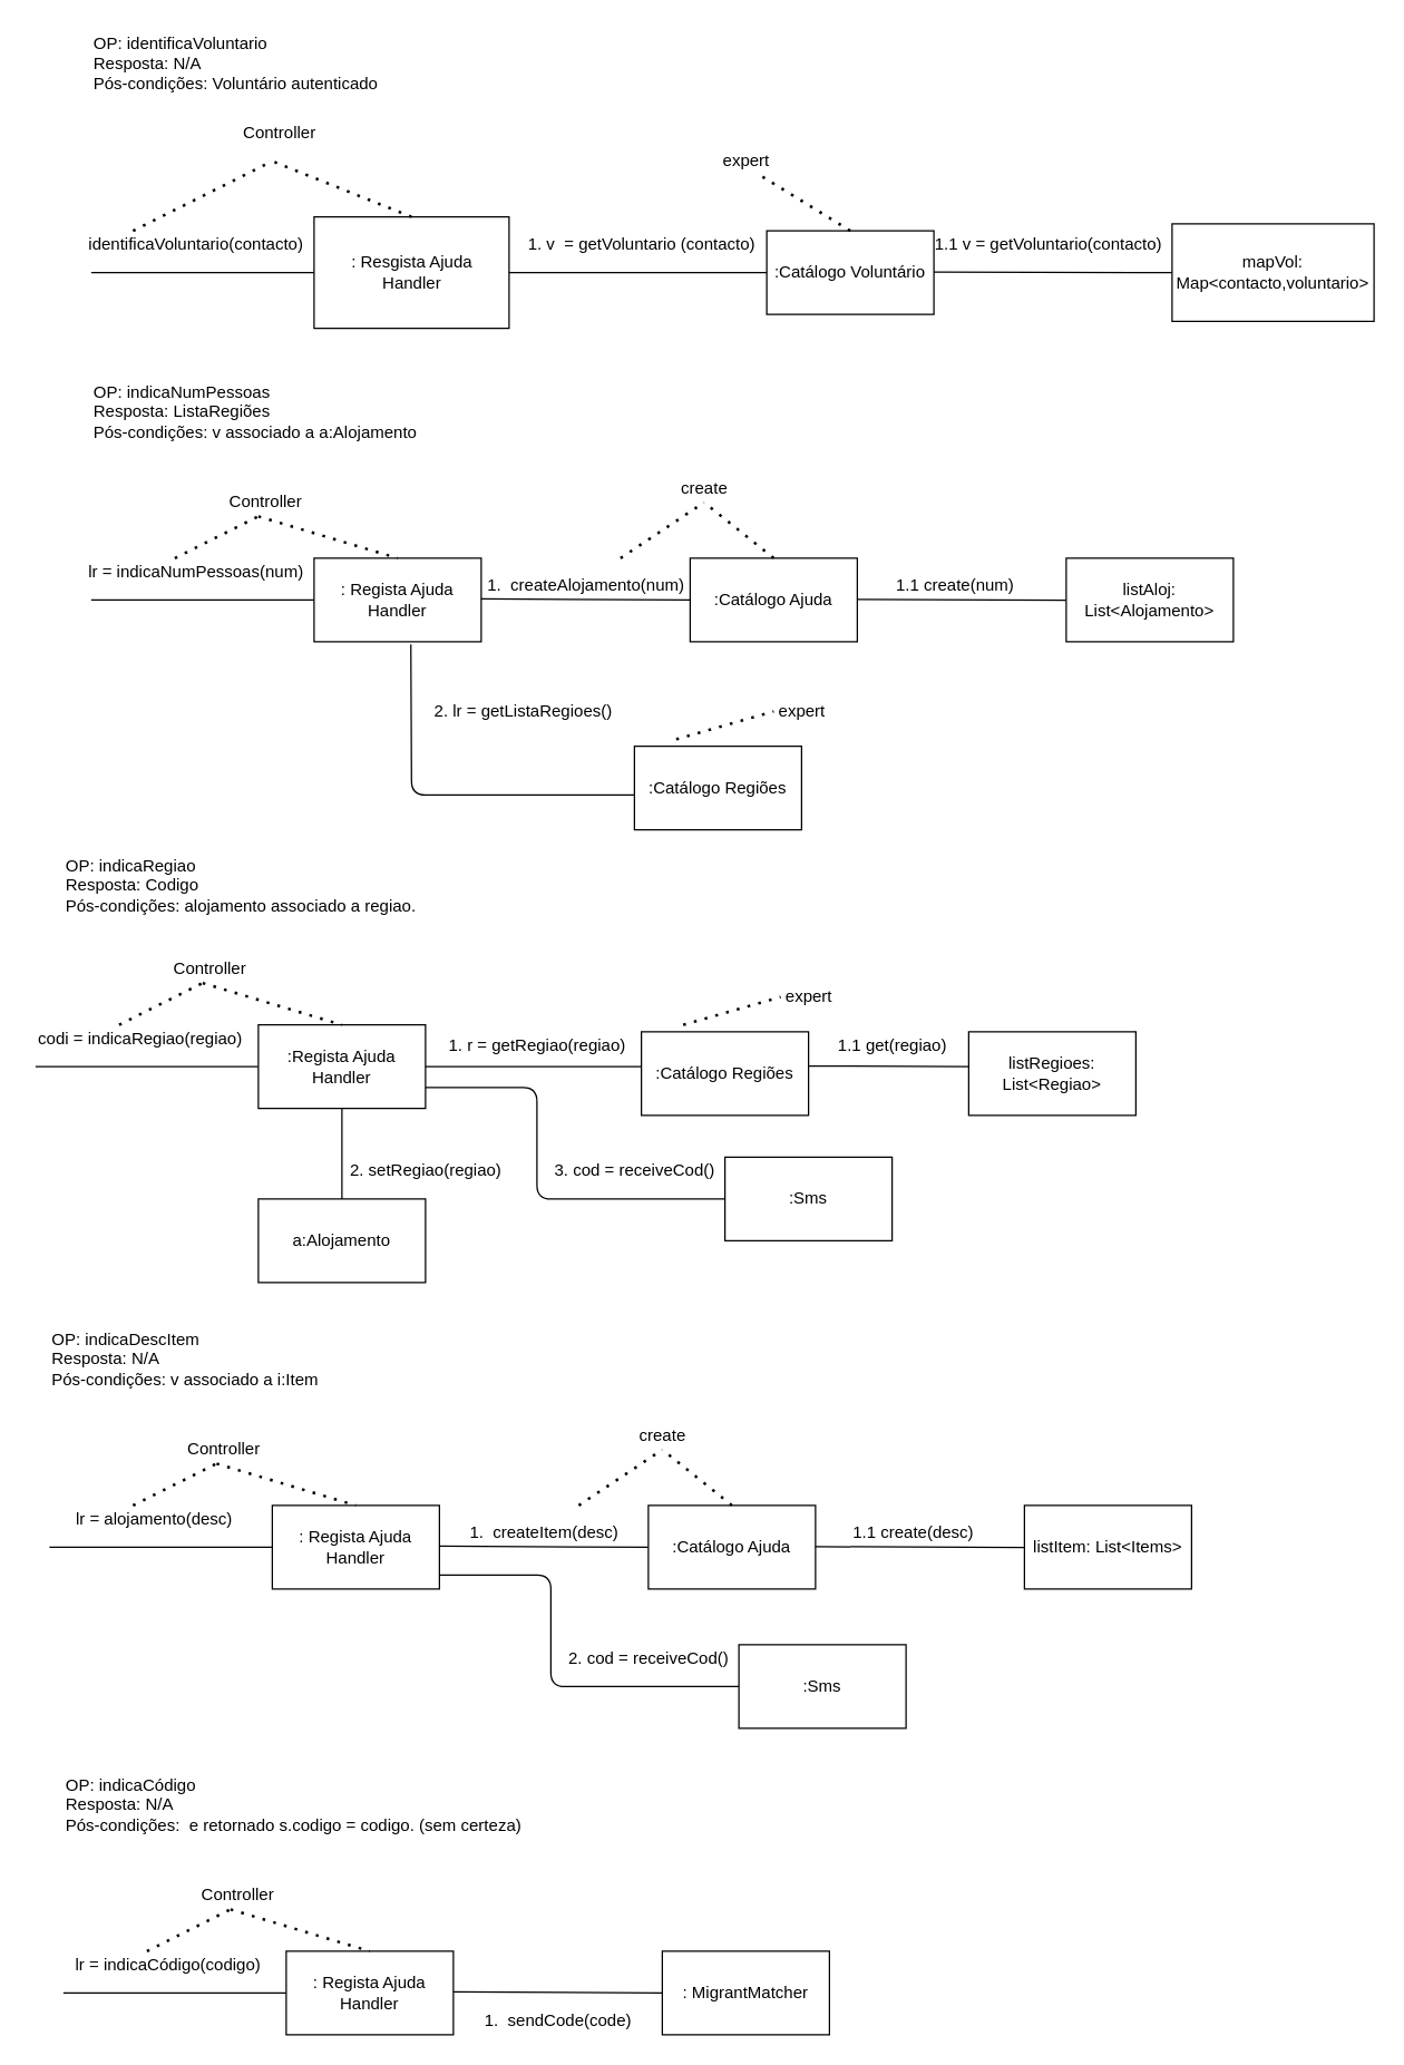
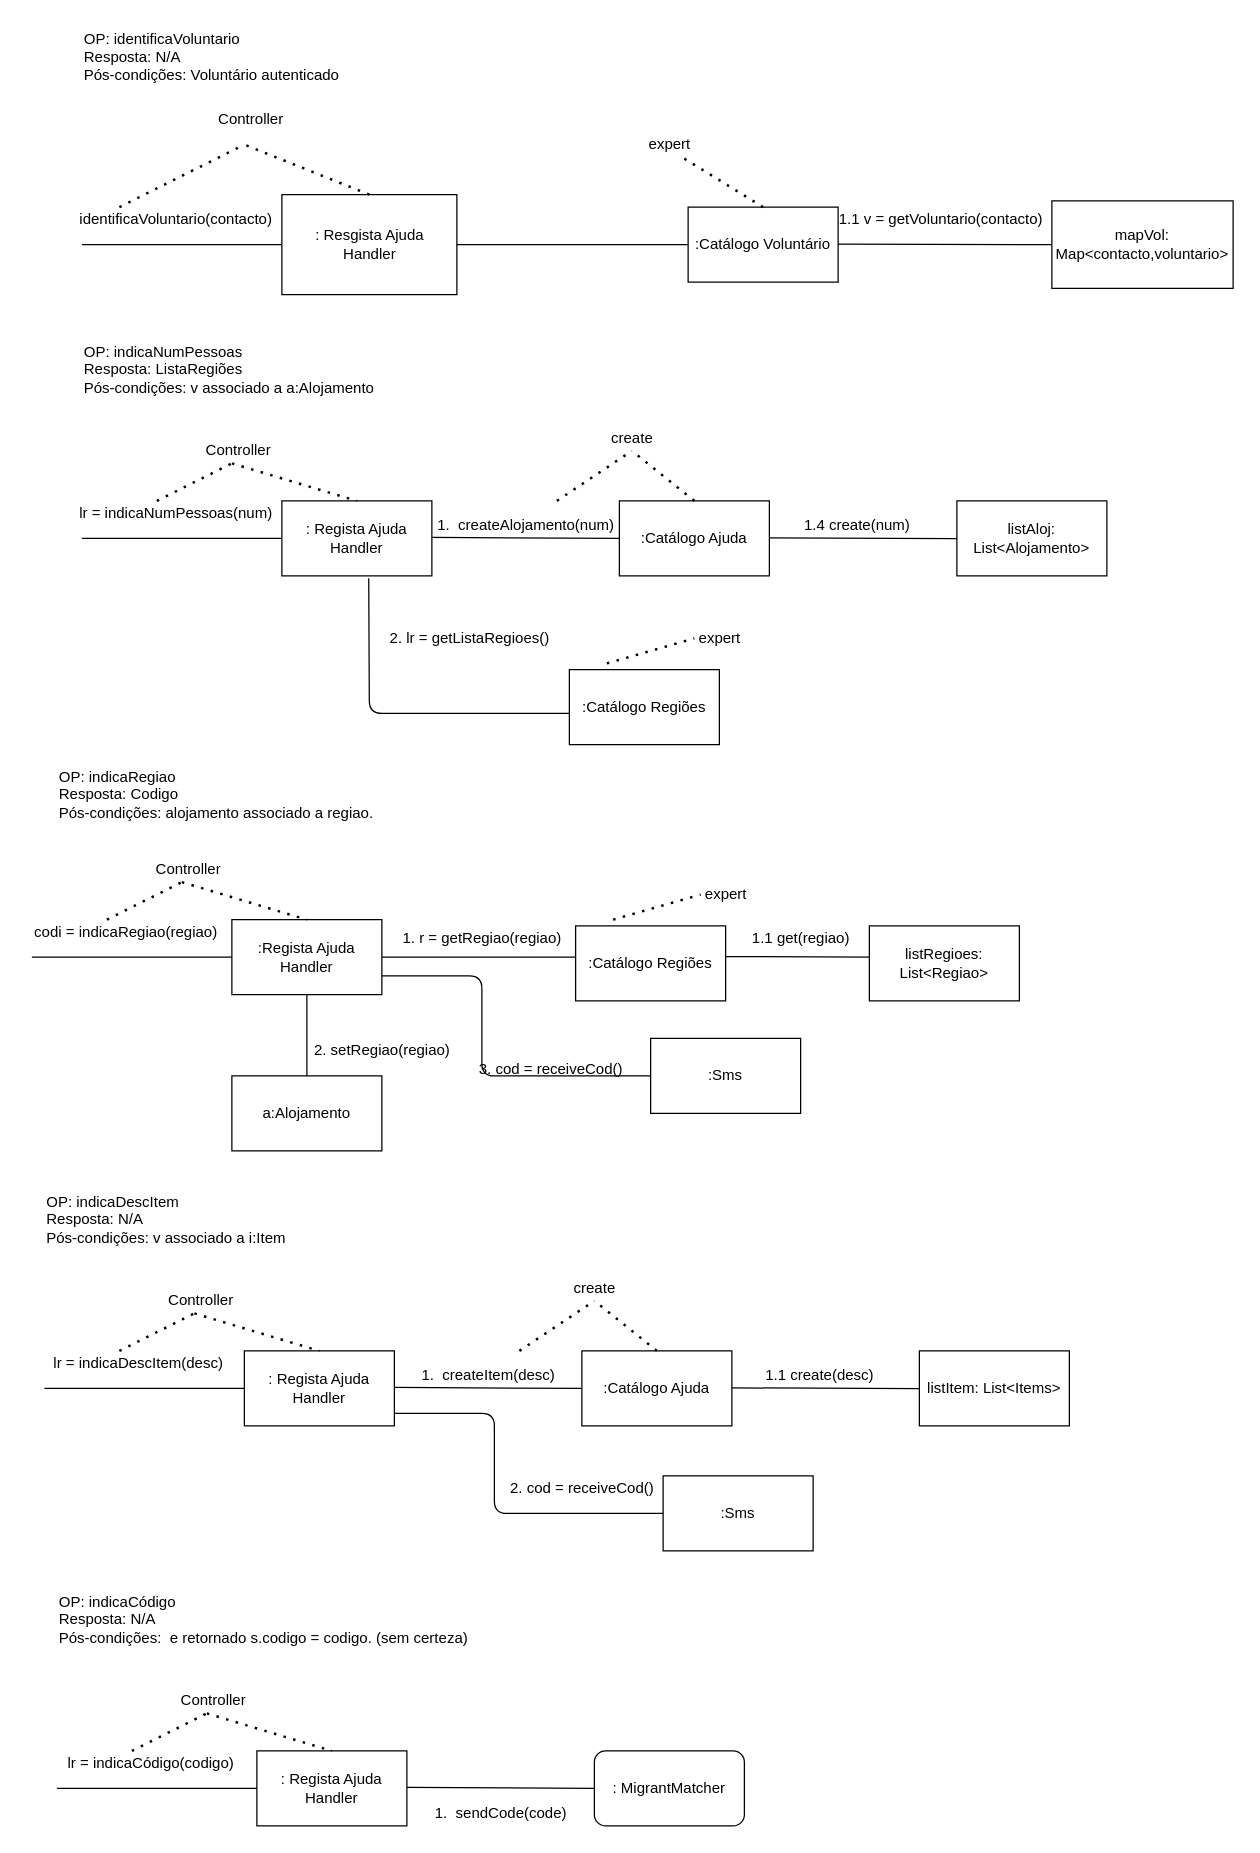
- <mxCell id="7" value="1. v&amp;nbsp; = getVoluntario (contacto)" style="text;html=1;align=center;verticalAlign=middle;resizable=0;points=[];autosize=1;strokeColor=none;fillColor=none;" parent="1" vertex="1"><mxGeometry x="370" y="165" width="180" height="20" as="geometry" /></mxCell>
- <mxCell id="51" value="1.1 create(num)" style="text;html=1;align=center;verticalAlign=middle;resizable=0;points=[];autosize=1;strokeColor=none;fillColor=none;" vertex="1" parent="1"><mxGeometry x="635" y="410" width="100" height="20" as="geometry" /></mxCell>
+ <mxCell id="51" value="1.4 create(num)" style="text;html=1;align=center;verticalAlign=middle;resizable=0;points=[];autosize=1;strokeColor=none;fillColor=none;" vertex="1" parent="1"><mxGeometry x="635" y="410" width="100" height="20" as="geometry" /></mxCell>
- <mxCell id="74" value="3. cod = receiveCod()" style="text;html=1;align=center;verticalAlign=middle;resizable=0;points=[];autosize=1;strokeColor=none;fillColor=none;" vertex="1" parent="1"><mxGeometry x="390" y="830" width="130" height="20" as="geometry" /></mxCell>
+ <mxCell id="74" value="3. cod = receiveCod()" style="text;html=1;align=center;verticalAlign=middle;resizable=0;points=[];autosize=1;strokeColor=none;fillColor=none;" vertex="1" parent="1"><mxGeometry x="375" y="845" width="130" height="20" as="geometry" /></mxCell>
- <mxCell id="58" value="lr =&amp;nbsp;alojamento(desc)" style="text;html=1;align=center;verticalAlign=middle;resizable=0;points=[];autosize=1;strokeColor=none;fillColor=none;" vertex="1" parent="1"><mxGeometry x="35" y="1080" width="150" height="20" as="geometry" /></mxCell>
+ <mxCell id="58" value="lr =&amp;nbsp;indicaDescItem(desc)" style="text;html=1;align=center;verticalAlign=middle;resizable=0;points=[];autosize=1;strokeColor=none;fillColor=none;" vertex="1" parent="1"><mxGeometry x="35" y="1080" width="150" height="20" as="geometry" /></mxCell>
- <mxCell id="84" value=": MigrantMatcher" style="rounded=0;whiteSpace=wrap;html=1;" vertex="1" parent="1"><mxGeometry x="475" y="1400" width="120" height="60" as="geometry" /></mxCell>
+ <mxCell id="84" value=": MigrantMatcher" style="whiteSpace=wrap;html=1;rounded=1;" vertex="1" parent="1"><mxGeometry x="475" y="1400" width="120" height="60" as="geometry" /></mxCell>
